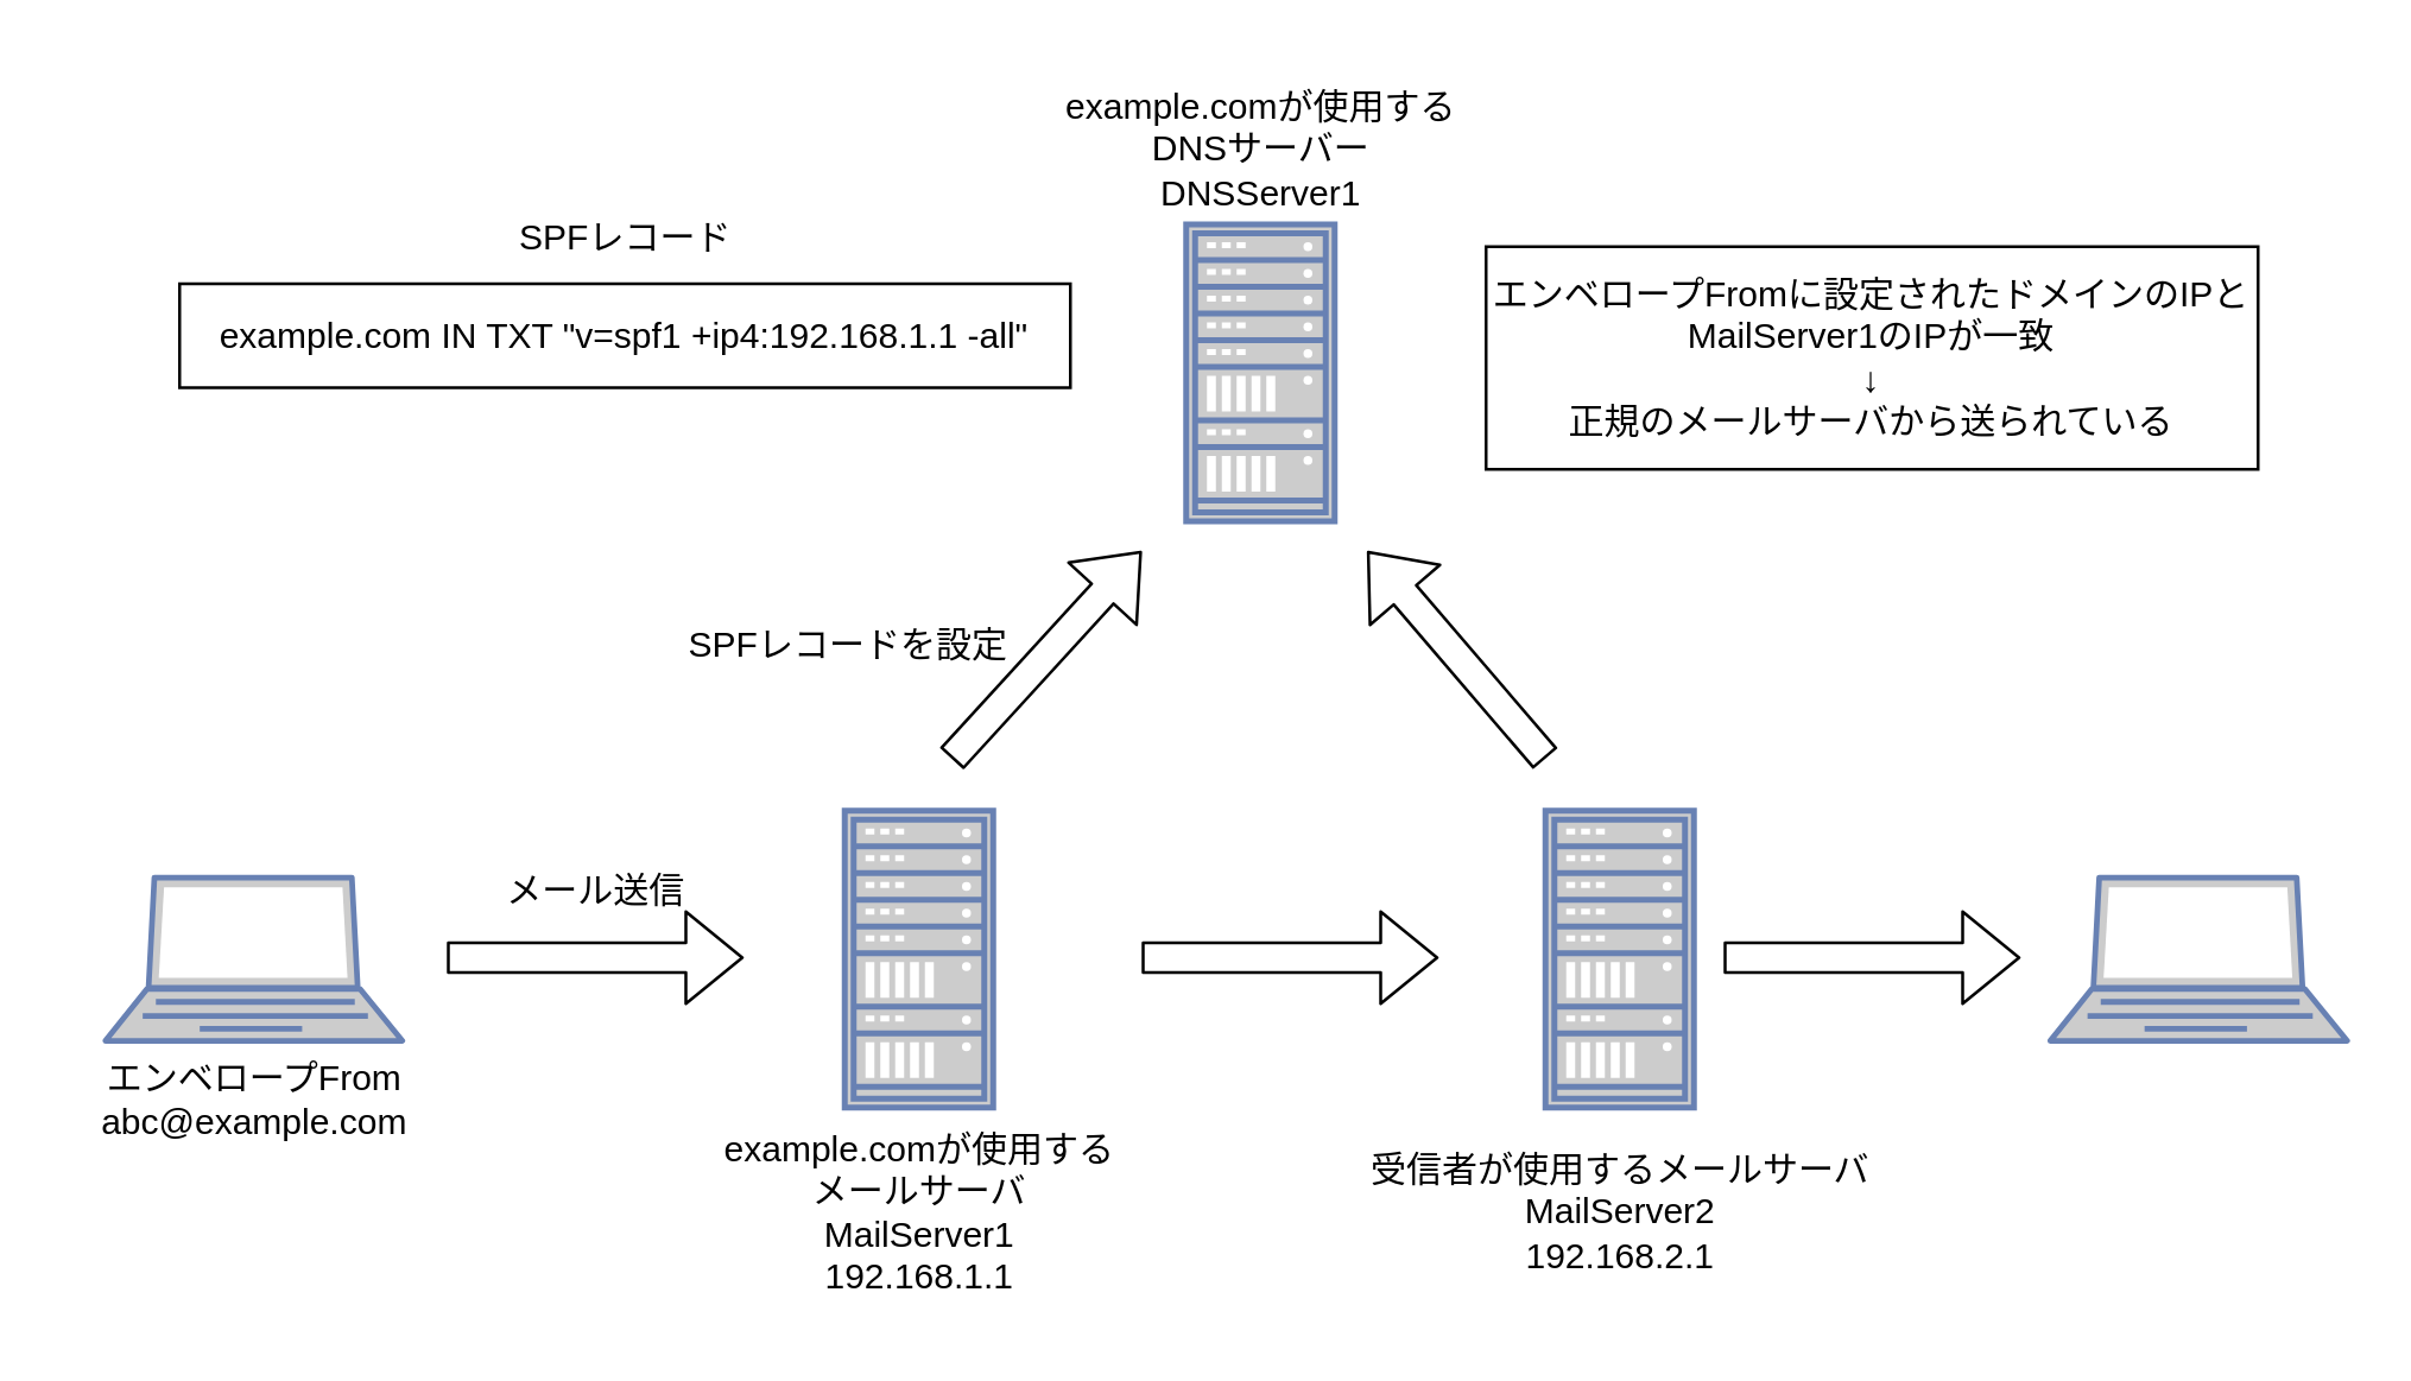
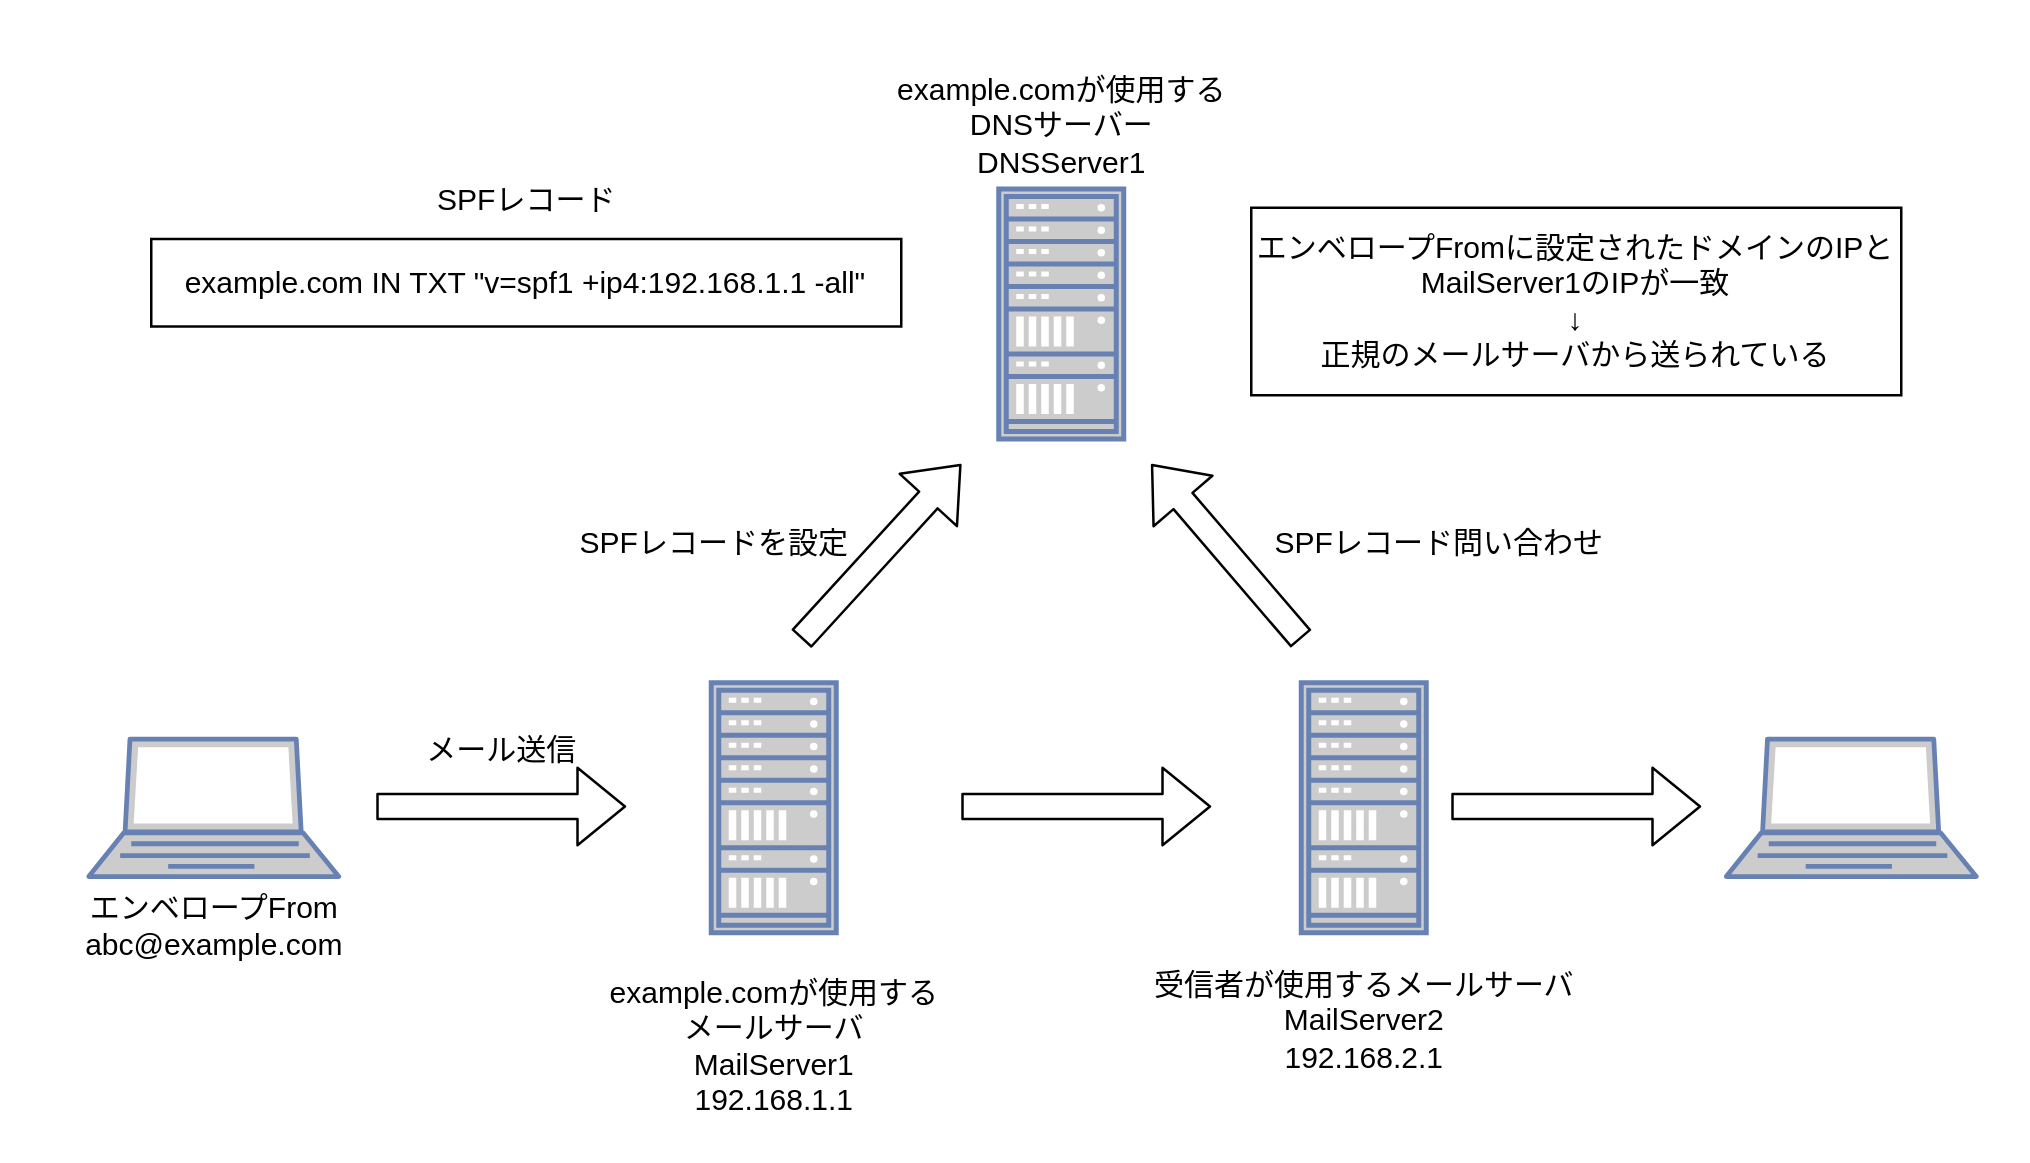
+ <mxCell id="18" value="SPFレコード問い合わせ" style="text;html=1;align=center;verticalAlign=middle;resizable=0;points=[];autosize=1;strokeColor=none;fillColor=none;" vertex="1" parent="1"><mxGeometry x="500" y="202" width="150" height="30" as="geometry" /></mxCell>
- <mxCell id="5" value="example.comが使用する&lt;br&gt;メールサーバ&lt;br&gt;MailServer1&lt;br&gt;192.168.1.1" style="text;html=1;align=center;verticalAlign=middle;resizable=0;points=[];autosize=1;strokeColor=none;fillColor=none;" vertex="1" parent="1"><mxGeometry x="234" y="372.5" width="150" height="70" as="geometry" /></mxCell>
+ <mxCell id="5" value="example.comが使用する&lt;br&gt;メールサーバ&lt;br&gt;MailServer1&lt;br&gt;192.168.1.1" style="text;html=1;align=center;verticalAlign=middle;resizable=0;points=[];autosize=1;strokeColor=none;fillColor=none;" vertex="1" parent="1"><mxGeometry x="234" y="382.5" width="150" height="70" as="geometry" /></mxCell>
